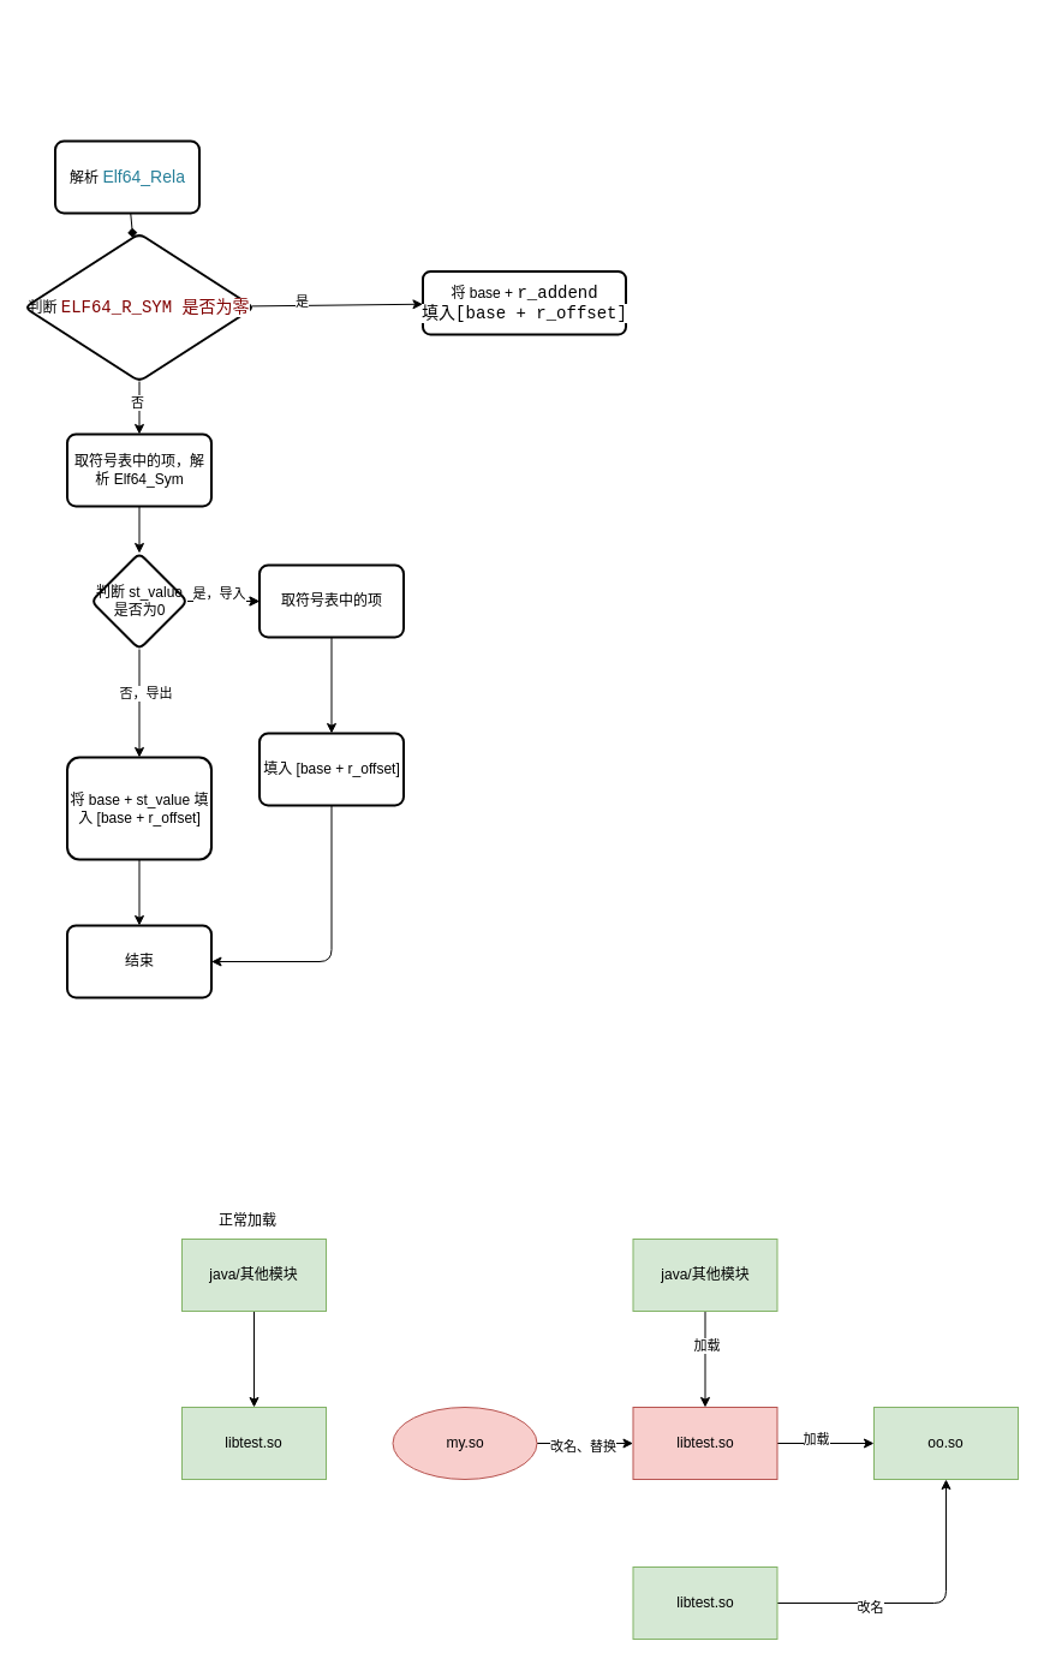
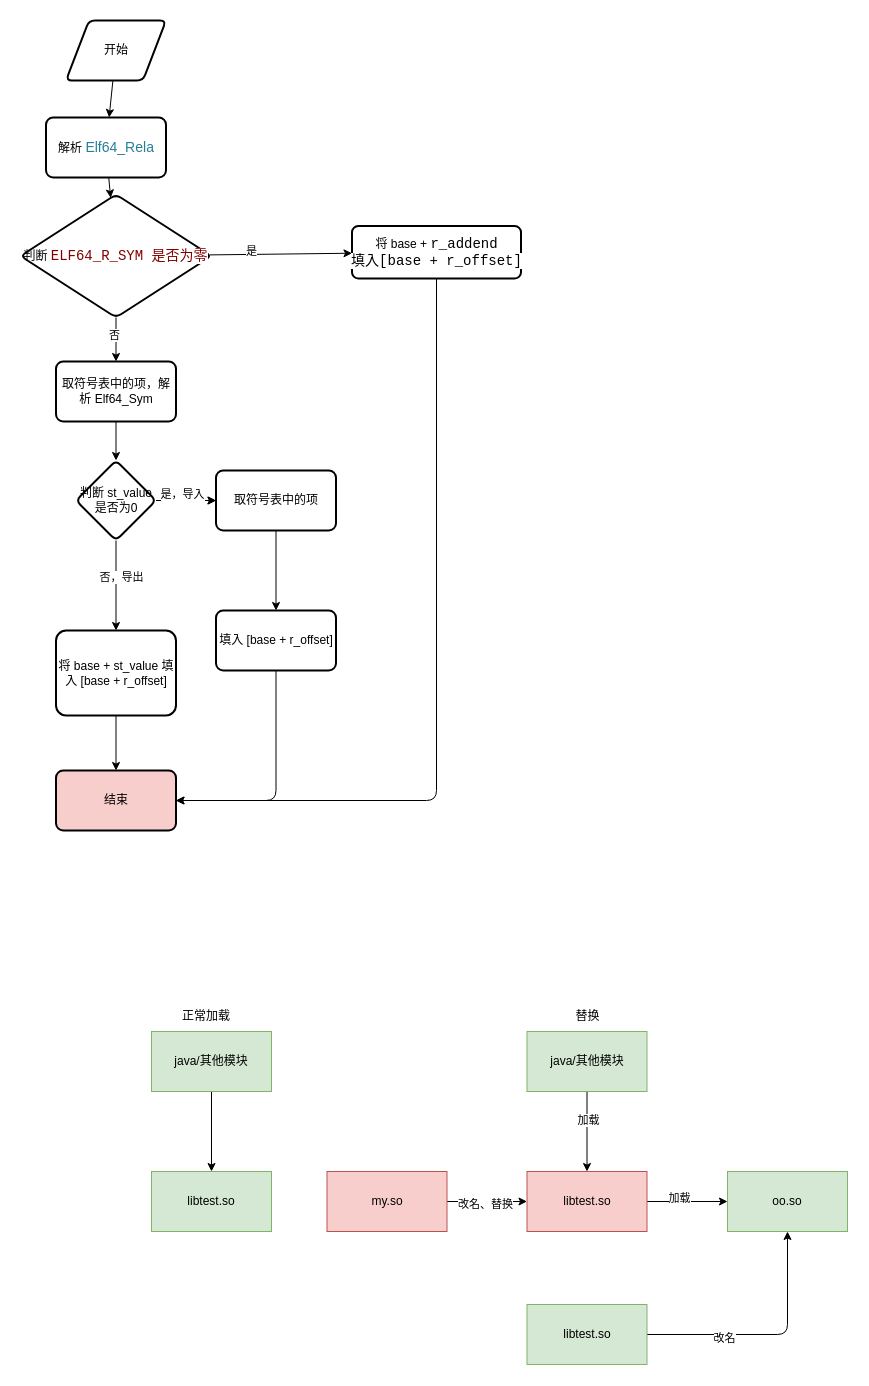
+ <mxCell id="3" value="开始" style="shape=parallelogram;html=1;strokeWidth=2;perimeter=parallelogramPerimeter;whiteSpace=wrap;rounded=1;arcSize=12;size=0.23;" parent="1" vertex="1"><mxGeometry x="65.5" y="20" width="100" height="60" as="geometry" /></mxCell>
+ <mxCell id="2" value="" style="edgeStyle=none;html=1;" parent="1" source="3" target="5" edge="1"><mxGeometry relative="1" as="geometry" /></mxCell>
- <mxCell id="4" value="" style="edgeStyle=none;html=1;endArrow=diamond;" parent="1" source="5" target="10" edge="1"><mxGeometry relative="1" as="geometry" /></mxCell>
+ <mxCell id="4" value="" style="edgeStyle=none;html=1;" parent="1" source="5" target="10" edge="1"><mxGeometry relative="1" as="geometry" /></mxCell>
+ <mxCell id="11" style="edgeStyle=orthogonalEdgeStyle;html=1;exitX=0.5;exitY=1;exitDx=0;exitDy=0;entryX=1;entryY=0.5;entryDx=0;entryDy=0;" parent="1" source="12" target="27" edge="1"><mxGeometry relative="1" as="geometry" /></mxCell>
- <mxCell id="27" value="结束" style="whiteSpace=wrap;html=1;strokeWidth=2;rounded=1;arcSize=12;" parent="1" vertex="1"><mxGeometry x="55.5" y="770" width="120" height="60" as="geometry" /></mxCell>
+ <mxCell id="27" value="结束" style="whiteSpace=wrap;html=1;strokeWidth=2;rounded=1;arcSize=12;fillColor=#f8cecc;" parent="1" vertex="1"><mxGeometry x="55.5" y="770" width="120" height="60" as="geometry" /></mxCell>
+ <mxCell id="45" value="替换" style="text;html=1;align=center;verticalAlign=middle;resizable=0;points=[];autosize=1;strokeColor=none;fillColor=none;" vertex="1" parent="1"><mxGeometry x="565.5" y="1003" width="42" height="26" as="geometry" /></mxCell>
- <mxCell id="40" value="my.so" style="ellipse;whiteSpace=wrap;html=1;fillColor=#f8cecc;strokeColor=#b85450;" vertex="1" parent="1"><mxGeometry x="326.5" y="1171" width="120" height="60" as="geometry" /></mxCell>
+ <mxCell id="40" value="my.so" style="whiteSpace=wrap;html=1;rounded=0;fillColor=#f8cecc;strokeColor=#b85450;" vertex="1" parent="1"><mxGeometry x="326.5" y="1171" width="120" height="60" as="geometry" /></mxCell>
